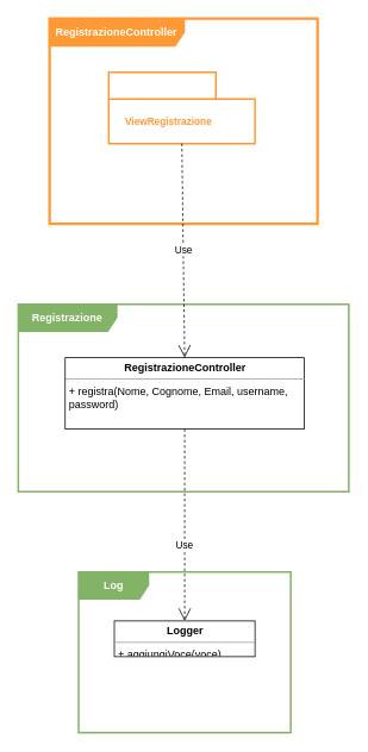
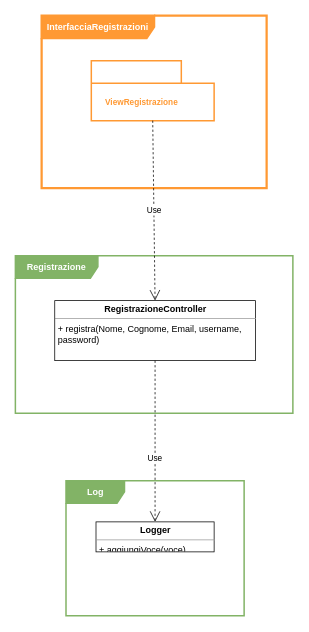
- <mxCell id="2" value="RegistrazioneController" style="shape=umlFrame;whiteSpace=wrap;html=1;pointerEvents=0;width=150;height=30;fillColor=#ff9933;strokeColor=#ff9933;strokeWidth=3;fontStyle=1;fontColor=#FFFFFF;" parent="1" vertex="1"><mxGeometry x="55" y="20" width="300" height="230" as="geometry" /></mxCell>
+ <mxCell id="2" value="InterfacciaRegistrazioni" style="shape=umlFrame;whiteSpace=wrap;html=1;pointerEvents=0;width=150;height=30;fillColor=#ff9933;strokeColor=#ff9933;strokeWidth=3;fontStyle=1;fontColor=#FFFFFF;" parent="1" vertex="1"><mxGeometry x="55" y="20" width="300" height="230" as="geometry" /></mxCell>
